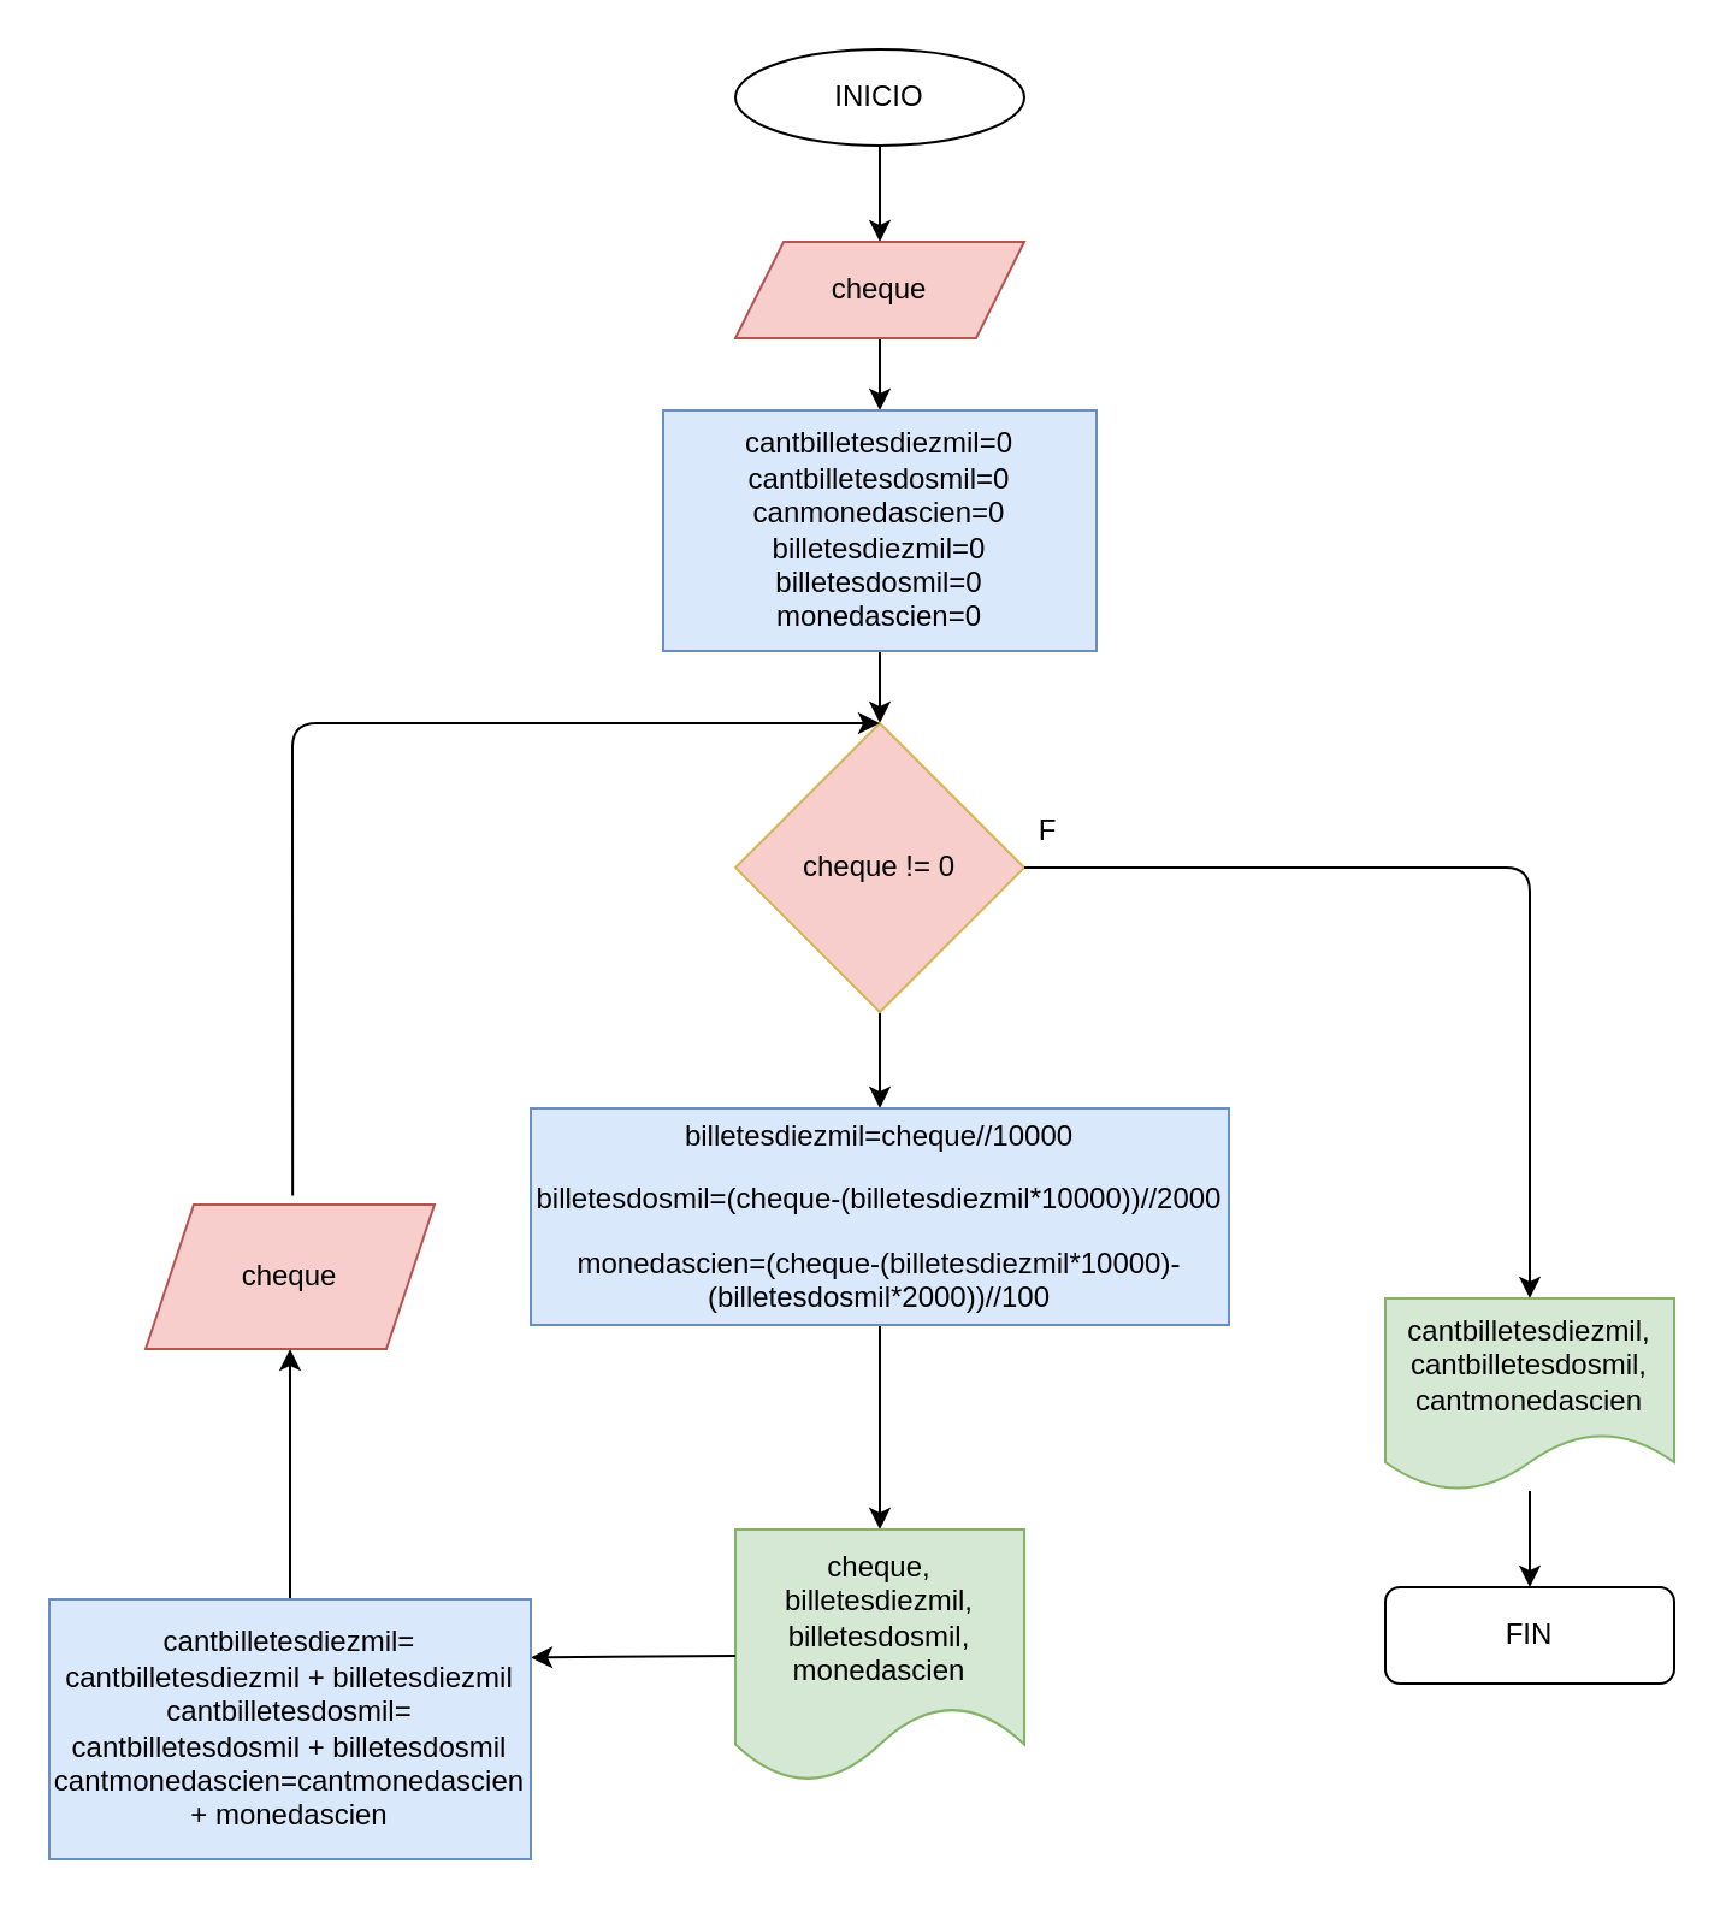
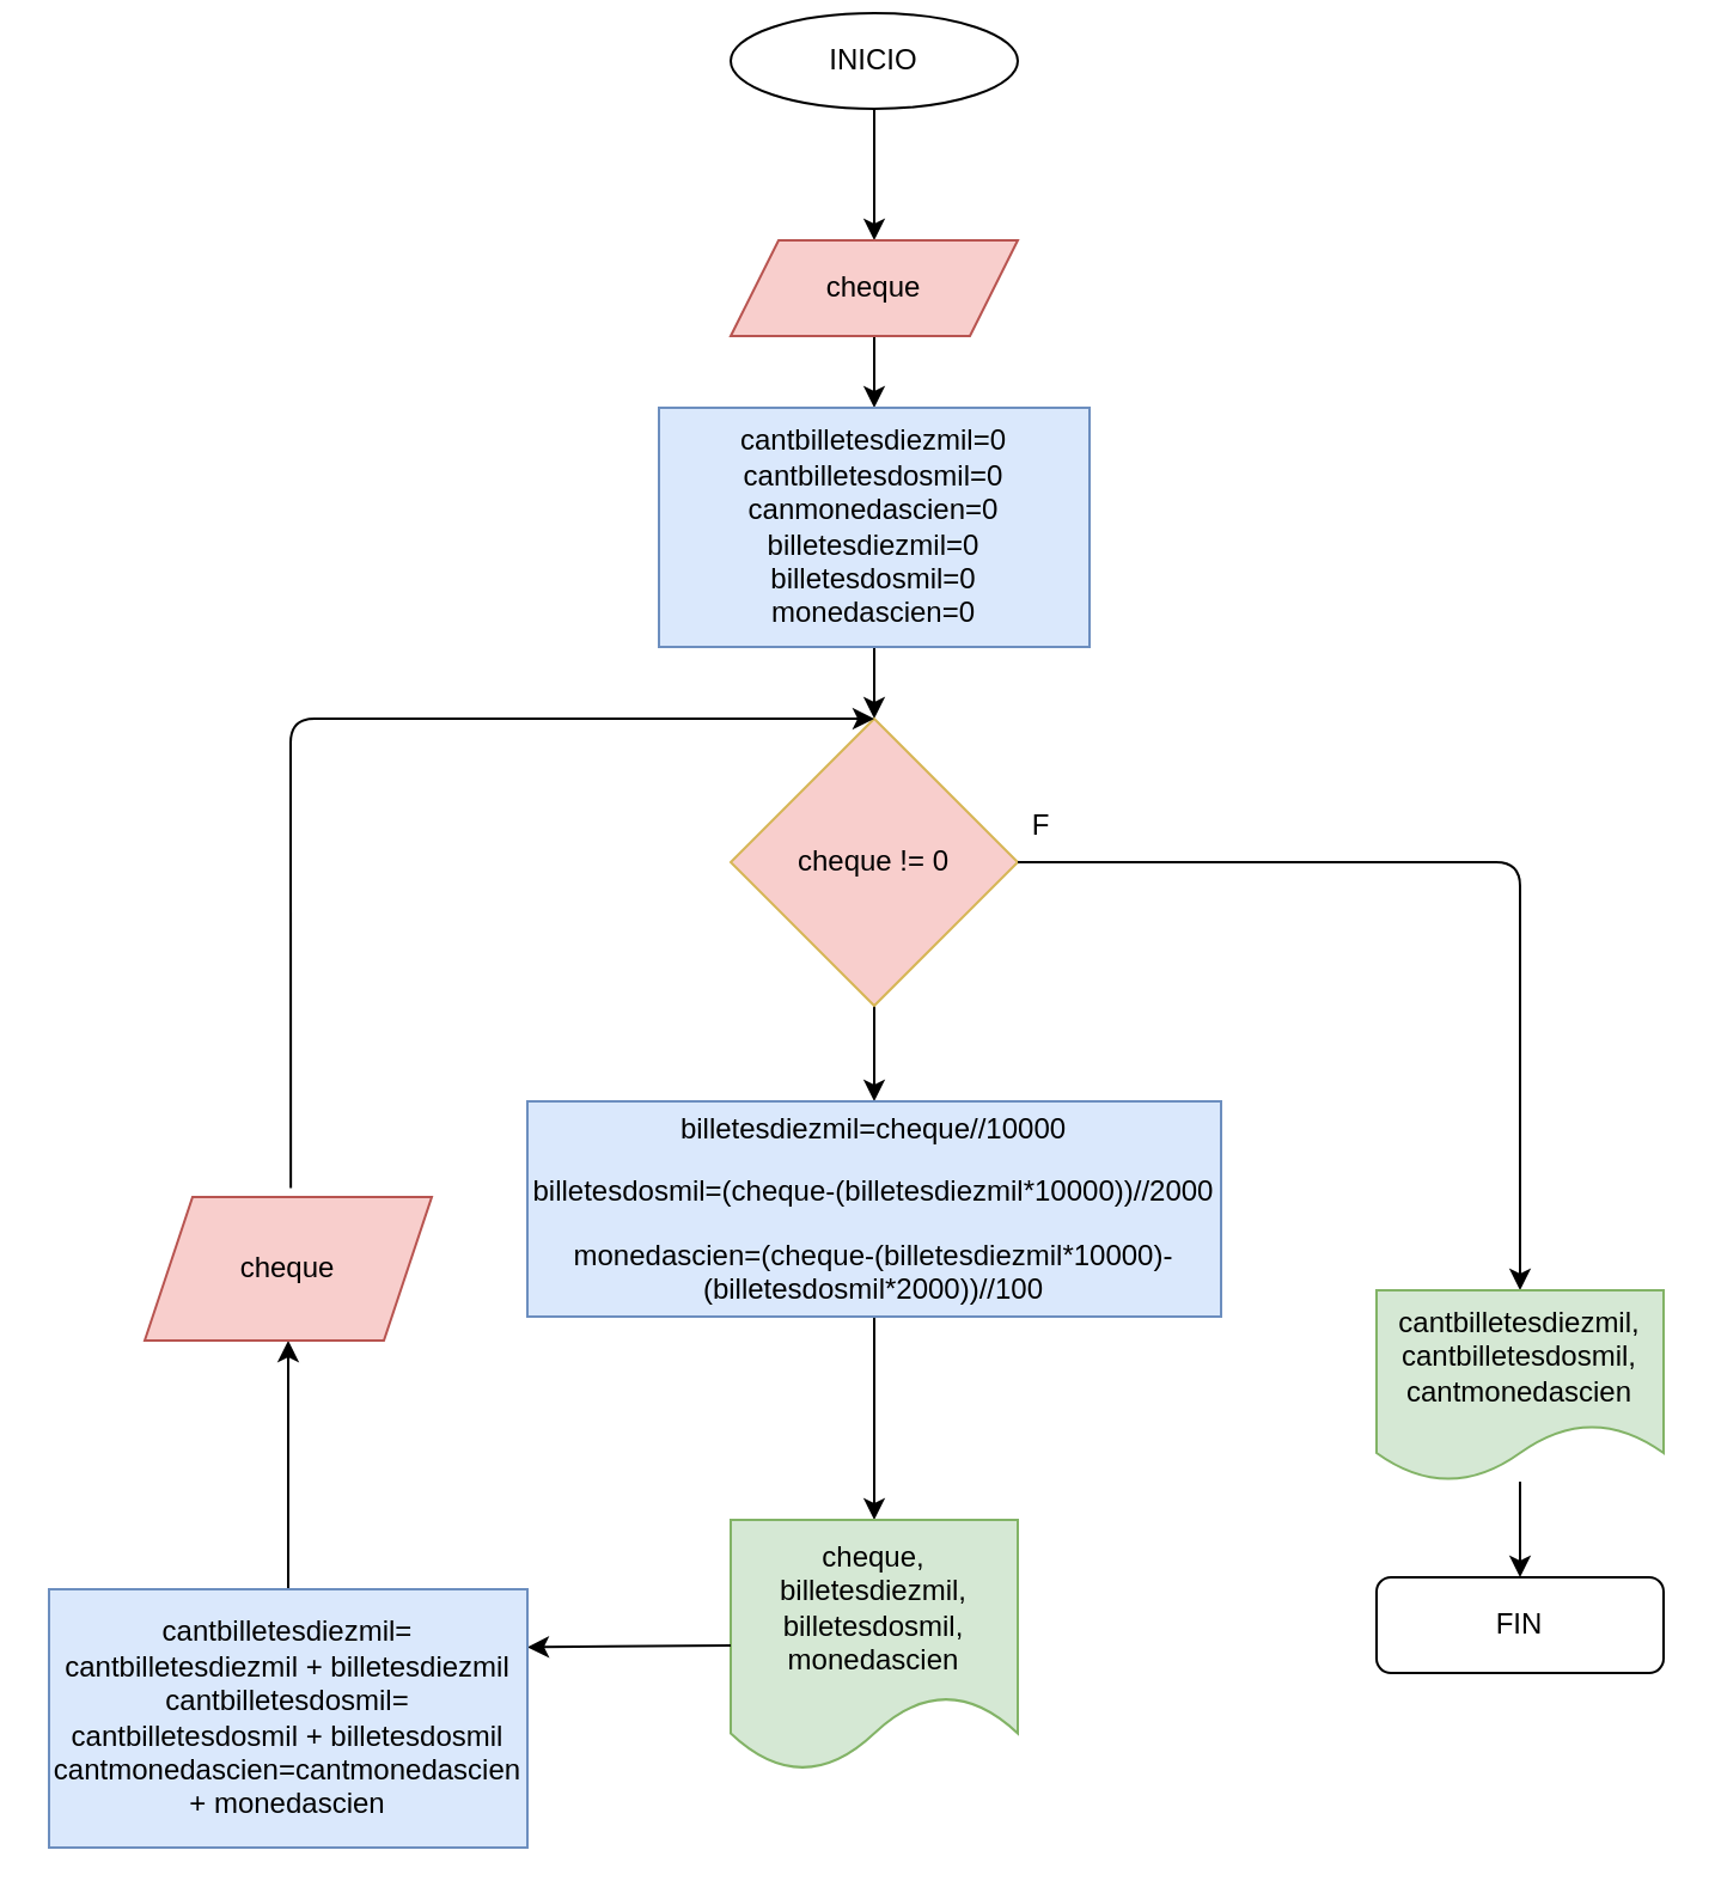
- <mxCell id="3" value="INICIO" style="ellipse;whiteSpace=wrap;html=1;" vertex="1" parent="1"><mxGeometry x="305" y="20" width="120" height="40" as="geometry" /></mxCell>
+ <mxCell id="3" value="INICIO" style="ellipse;whiteSpace=wrap;html=1;" vertex="1" parent="1"><mxGeometry x="305" y="5" width="120" height="40" as="geometry" /></mxCell>
